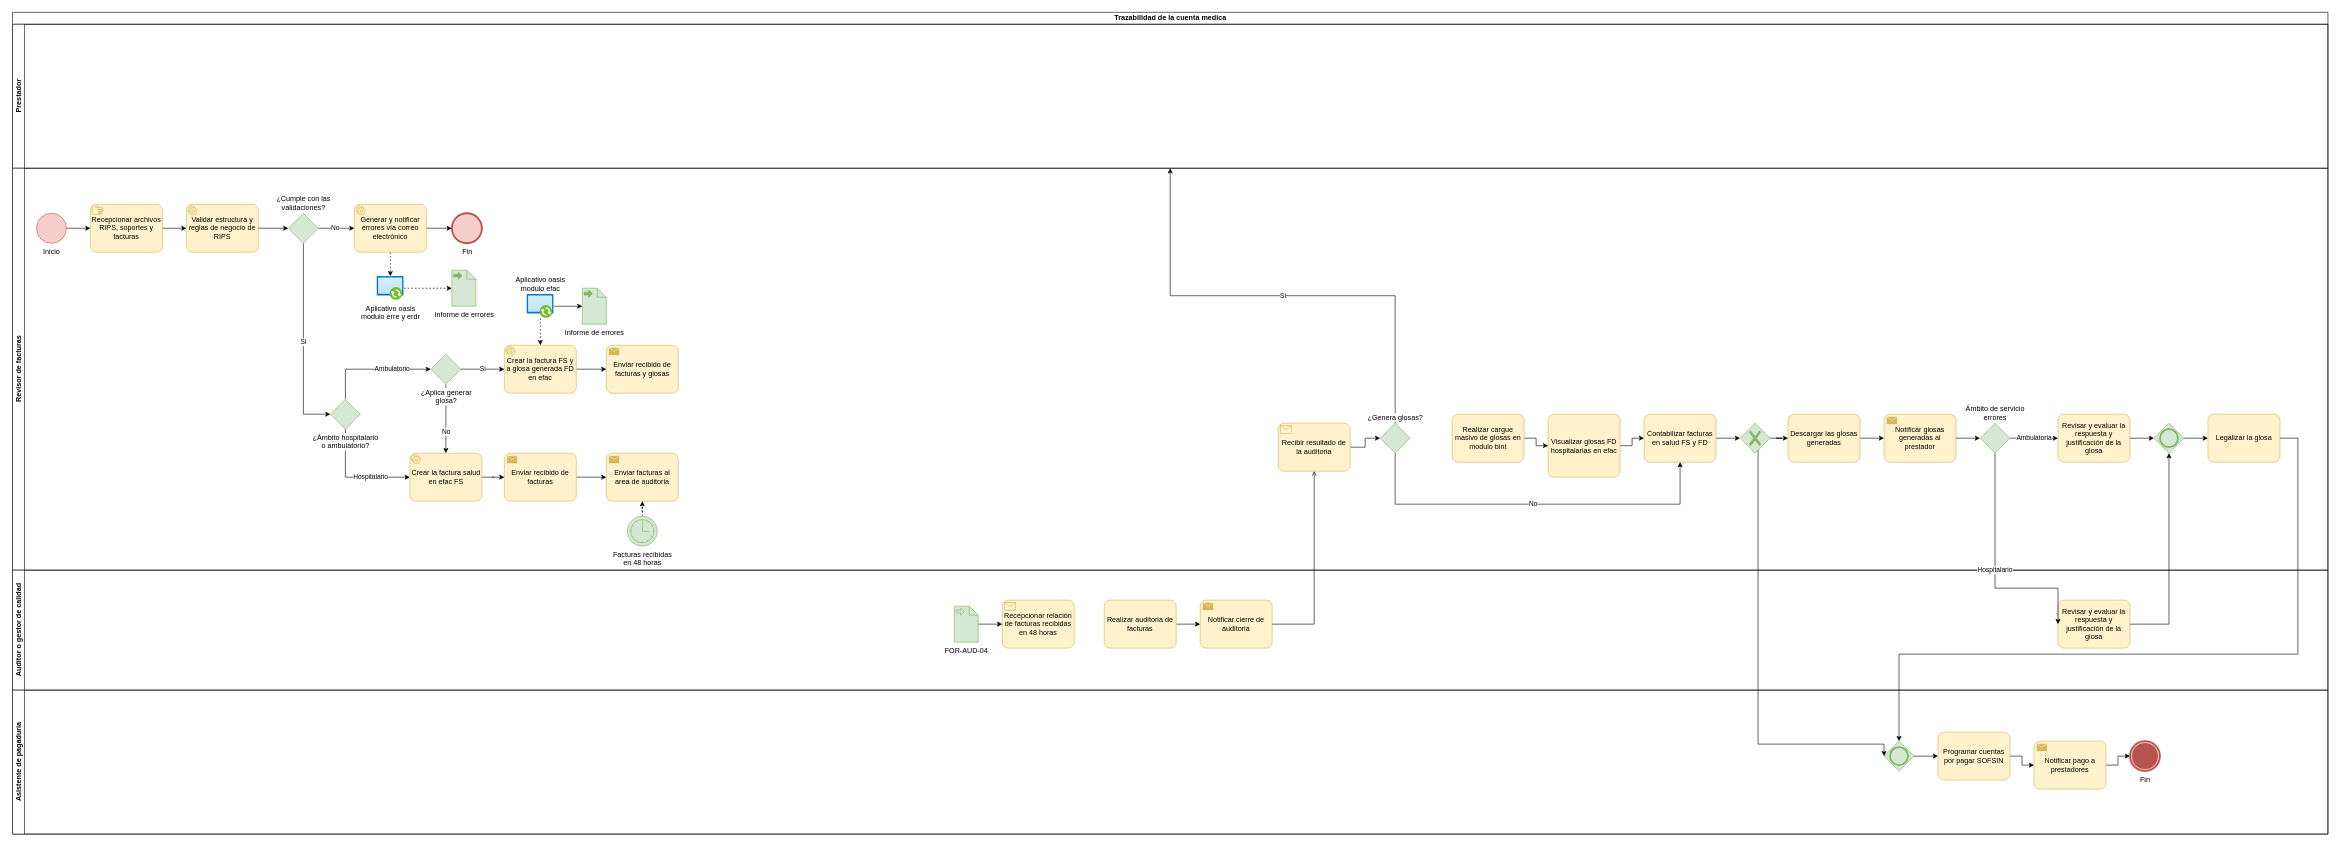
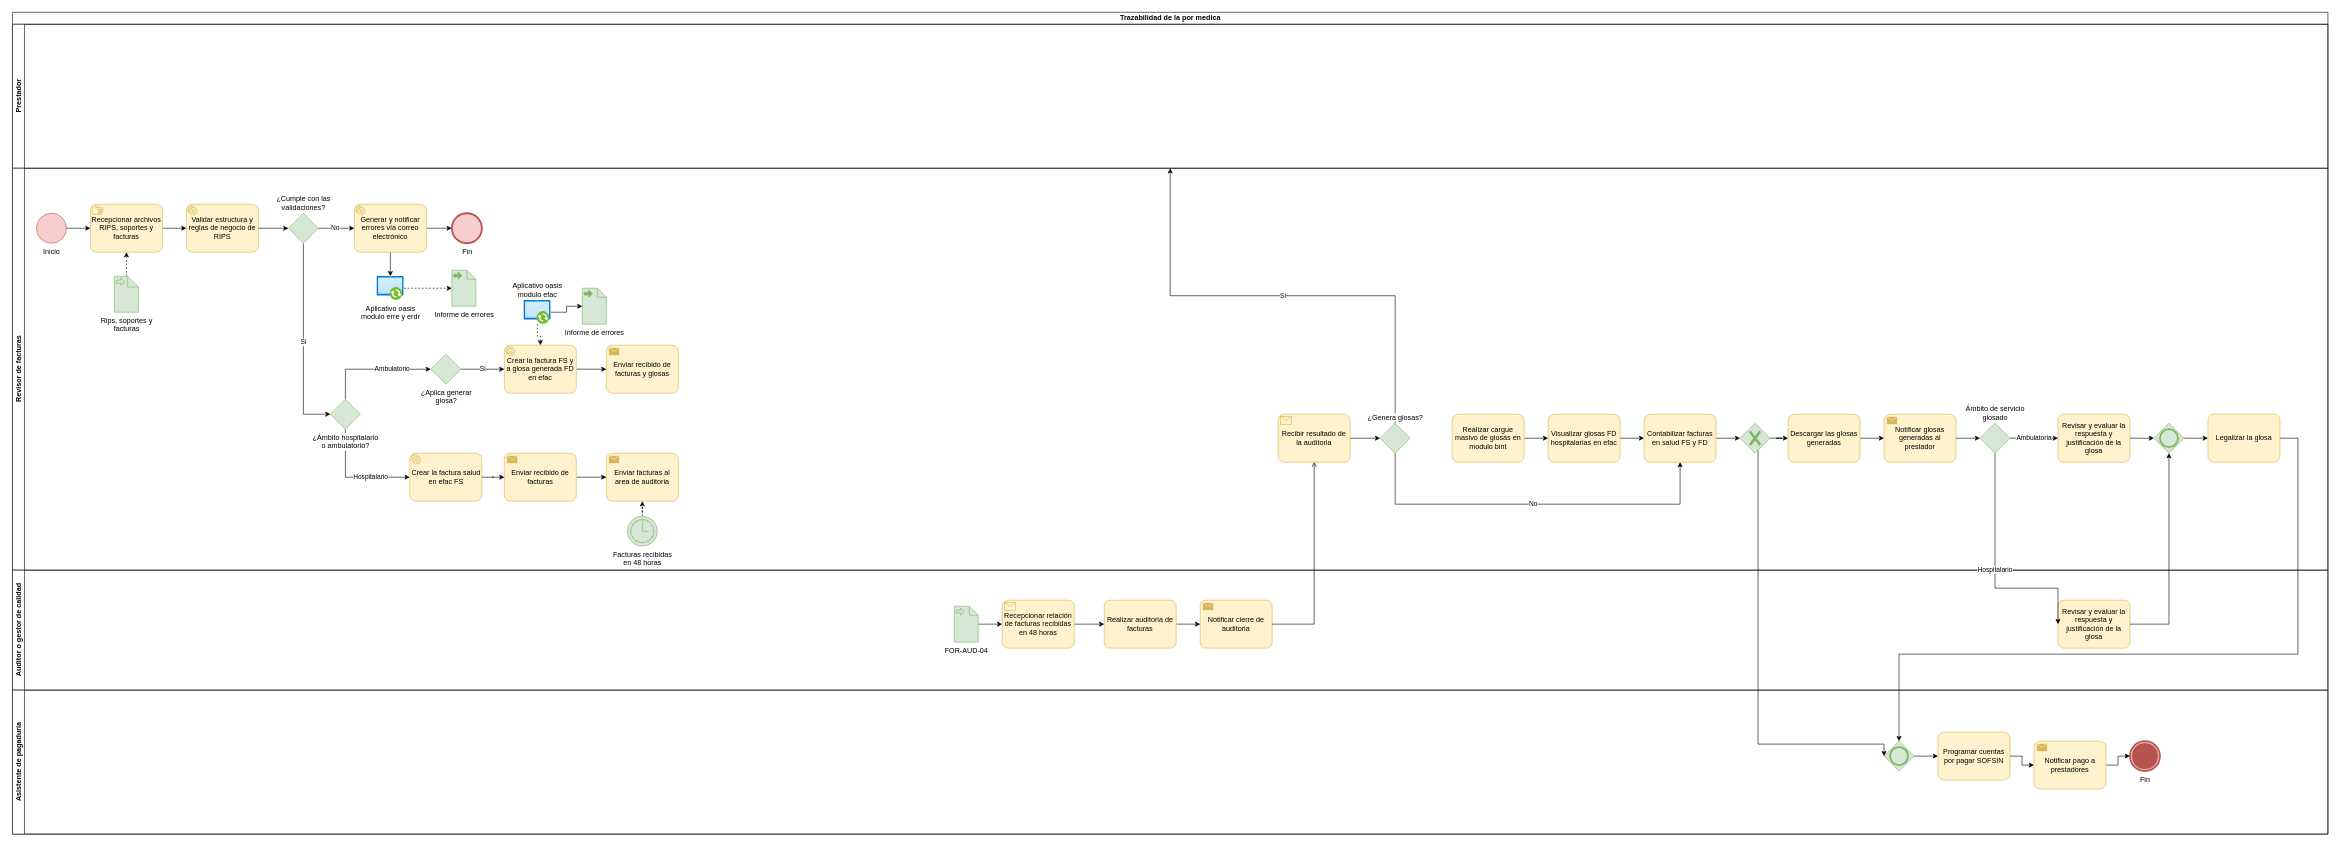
- <mxCell id="2" value="Trazabilidad de la cuenta medica" style="swimlane;childLayout=stackLayout;resizeParent=1;resizeParentMax=0;horizontal=1;startSize=20;horizontalStack=0;html=1;" parent="1" vertex="1"><mxGeometry x="20" y="20" width="3860" height="1370" as="geometry" /></mxCell>
+ <mxCell id="2" value="Trazabilidad de la por medica" style="swimlane;childLayout=stackLayout;resizeParent=1;resizeParentMax=0;horizontal=1;startSize=20;horizontalStack=0;html=1;" parent="1" vertex="1"><mxGeometry x="20" y="20" width="3860" height="1370" as="geometry" /></mxCell>
- <mxCell id="13" style="edgeStyle=orthogonalEdgeStyle;rounded=0;orthogonalLoop=1;jettySize=auto;html=1;dashed=1;" edge="1" parent="4" source="15" target="58"><mxGeometry relative="1" as="geometry"><mxPoint x="750" y="100" as="targetPoint" /></mxGeometry></mxCell>
+ <mxCell id="13" style="edgeStyle=orthogonalEdgeStyle;rounded=0;orthogonalLoop=1;jettySize=auto;html=1;dashed=0;" edge="1" parent="4" source="15" target="58"><mxGeometry relative="1" as="geometry"><mxPoint x="750" y="100" as="targetPoint" /></mxGeometry></mxCell>
+ <mxCell id="54" style="edgeStyle=orthogonalEdgeStyle;rounded=0;orthogonalLoop=1;jettySize=auto;html=1;dashed=1;" edge="1" parent="4" source="55" target="6"><mxGeometry relative="1" as="geometry" /></mxCell>
+ <mxCell id="55" value="Rips, soportes y &lt;br&gt;facturas" style="shape=mxgraph.bpmn.data;labelPosition=center;verticalLabelPosition=bottom;align=center;verticalAlign=top;size=18;html=1;bpmnTransferType=input;fillColor=#d5e8d4;strokeColor=#82b366;" parent="4" vertex="1"><mxGeometry x="170" y="180" width="40" height="60" as="geometry" /></mxCell>
- <mxCell id="65" value="&lt;font style=&quot;vertical-align: inherit;&quot;&gt;&lt;font style=&quot;vertical-align: inherit;&quot;&gt;Aplicativo oasis &lt;br&gt;modulo efac&lt;/font&gt;&lt;/font&gt;" style="image;aspect=fixed;html=1;points=[];align=center;fontSize=12;image=img/lib/azure2/intune/Software_Updates.svg;labelPosition=center;verticalLabelPosition=top;verticalAlign=bottom;" vertex="1" parent="4"><mxGeometry x="857.34" y="210" width="45.33" height="40" as="geometry" /></mxCell>
+ <mxCell id="65" value="&lt;font style=&quot;vertical-align: inherit;&quot;&gt;&lt;font style=&quot;vertical-align: inherit;&quot;&gt;Aplicativo oasis &lt;br&gt;modulo efac&lt;/font&gt;&lt;/font&gt;" style="image;aspect=fixed;html=1;points=[];align=center;fontSize=12;image=img/lib/azure2/intune/Software_Updates.svg;labelPosition=center;verticalLabelPosition=top;verticalAlign=bottom;" vertex="1" parent="4"><mxGeometry x="852.34" y="220" width="45.33" height="40" as="geometry" /></mxCell>
- <mxCell id="49" value="Ámbito de servicio&lt;br&gt;errores" style="points=[[0.25,0.25,0],[0.5,0,0],[0.75,0.25,0],[1,0.5,0],[0.75,0.75,0],[0.5,1,0],[0.25,0.75,0],[0,0.5,0]];shape=mxgraph.bpmn.gateway2;html=1;verticalLabelPosition=top;labelBackgroundColor=#ffffff;verticalAlign=bottom;align=center;perimeter=rhombusPerimeter;outlineConnect=0;outline=none;symbol=none;fillColor=#d5e8d4;strokeColor=#82b366;labelPosition=center;" parent="4" vertex="1"><mxGeometry x="3280" y="425" width="50" height="50" as="geometry" /></mxCell>
+ <mxCell id="49" value="Ámbito de servicio&lt;br&gt;glosado" style="points=[[0.25,0.25,0],[0.5,0,0],[0.75,0.25,0],[1,0.5,0],[0.75,0.75,0],[0.5,1,0],[0.25,0.75,0],[0,0.5,0]];shape=mxgraph.bpmn.gateway2;html=1;verticalLabelPosition=top;labelBackgroundColor=#ffffff;verticalAlign=bottom;align=center;perimeter=rhombusPerimeter;outlineConnect=0;outline=none;symbol=none;fillColor=#d5e8d4;strokeColor=#82b366;labelPosition=center;" parent="4" vertex="1"><mxGeometry x="3280" y="425" width="50" height="50" as="geometry" /></mxCell>
- <mxCell id="23" value="No" style="edgeStyle=orthogonalEdgeStyle;rounded=0;orthogonalLoop=1;jettySize=auto;html=1;" parent="4" source="24" target="19" edge="1"><mxGeometry x="0.368" relative="1" as="geometry"><mxPoint as="offset" /></mxGeometry></mxCell>
- <mxCell id="32" value="Visualizar glosas FD hospitalarias en efac" style="points=[[0.25,0,0],[0.5,0,0],[0.75,0,0],[1,0.25,0],[1,0.5,0],[1,0.75,0],[0.75,1,0],[0.5,1,0],[0.25,1,0],[0,0.75,0],[0,0.5,0],[0,0.25,0]];shape=mxgraph.bpmn.task;whiteSpace=wrap;rectStyle=rounded;size=10;html=1;container=1;expand=0;collapsible=0;taskMarker=abstract;fillColor=#fff2cc;strokeColor=#d6b656;" parent="4" vertex="1"><mxGeometry x="2560" y="410" width="120" height="105" as="geometry" /></mxCell>
+ <mxCell id="32" value="Visualizar glosas FD hospitalarias en efac" style="points=[[0.25,0,0],[0.5,0,0],[0.75,0,0],[1,0.25,0],[1,0.5,0],[1,0.75,0],[0.75,1,0],[0.5,1,0],[0.25,1,0],[0,0.75,0],[0,0.5,0],[0,0.25,0]];shape=mxgraph.bpmn.task;whiteSpace=wrap;rectStyle=rounded;size=10;html=1;container=1;expand=0;collapsible=0;taskMarker=abstract;fillColor=#fff2cc;strokeColor=#d6b656;" parent="4" vertex="1"><mxGeometry x="2560" y="410" width="120" height="80" as="geometry" /></mxCell>
- <mxCell id="30" value="Recibir resultado de la auditoria" style="points=[[0.25,0,0],[0.5,0,0],[0.75,0,0],[1,0.25,0],[1,0.5,0],[1,0.75,0],[0.75,1,0],[0.5,1,0],[0.25,1,0],[0,0.75,0],[0,0.5,0],[0,0.25,0]];shape=mxgraph.bpmn.task;whiteSpace=wrap;rectStyle=rounded;size=10;html=1;container=1;expand=0;collapsible=0;taskMarker=receive;fillColor=#fff2cc;strokeColor=#d6b656;" parent="4" vertex="1"><mxGeometry x="2110" y="425" width="120" height="80" as="geometry" /></mxCell>
+ <mxCell id="30" value="Recibir resultado de la auditoria" style="points=[[0.25,0,0],[0.5,0,0],[0.75,0,0],[1,0.25,0],[1,0.5,0],[1,0.75,0],[0.75,1,0],[0.5,1,0],[0.25,1,0],[0,0.75,0],[0,0.5,0],[0,0.25,0]];shape=mxgraph.bpmn.task;whiteSpace=wrap;rectStyle=rounded;size=10;html=1;container=1;expand=0;collapsible=0;taskMarker=receive;fillColor=#fff2cc;strokeColor=#d6b656;" parent="4" vertex="1"><mxGeometry x="2110" y="410" width="120" height="80" as="geometry" /></mxCell>
+ <mxCell id="68" style="edgeStyle=orthogonalEdgeStyle;rounded=0;orthogonalLoop=1;jettySize=auto;html=1;" parent="67" source="69" target="72" edge="1"><mxGeometry relative="1" as="geometry" /></mxCell>
